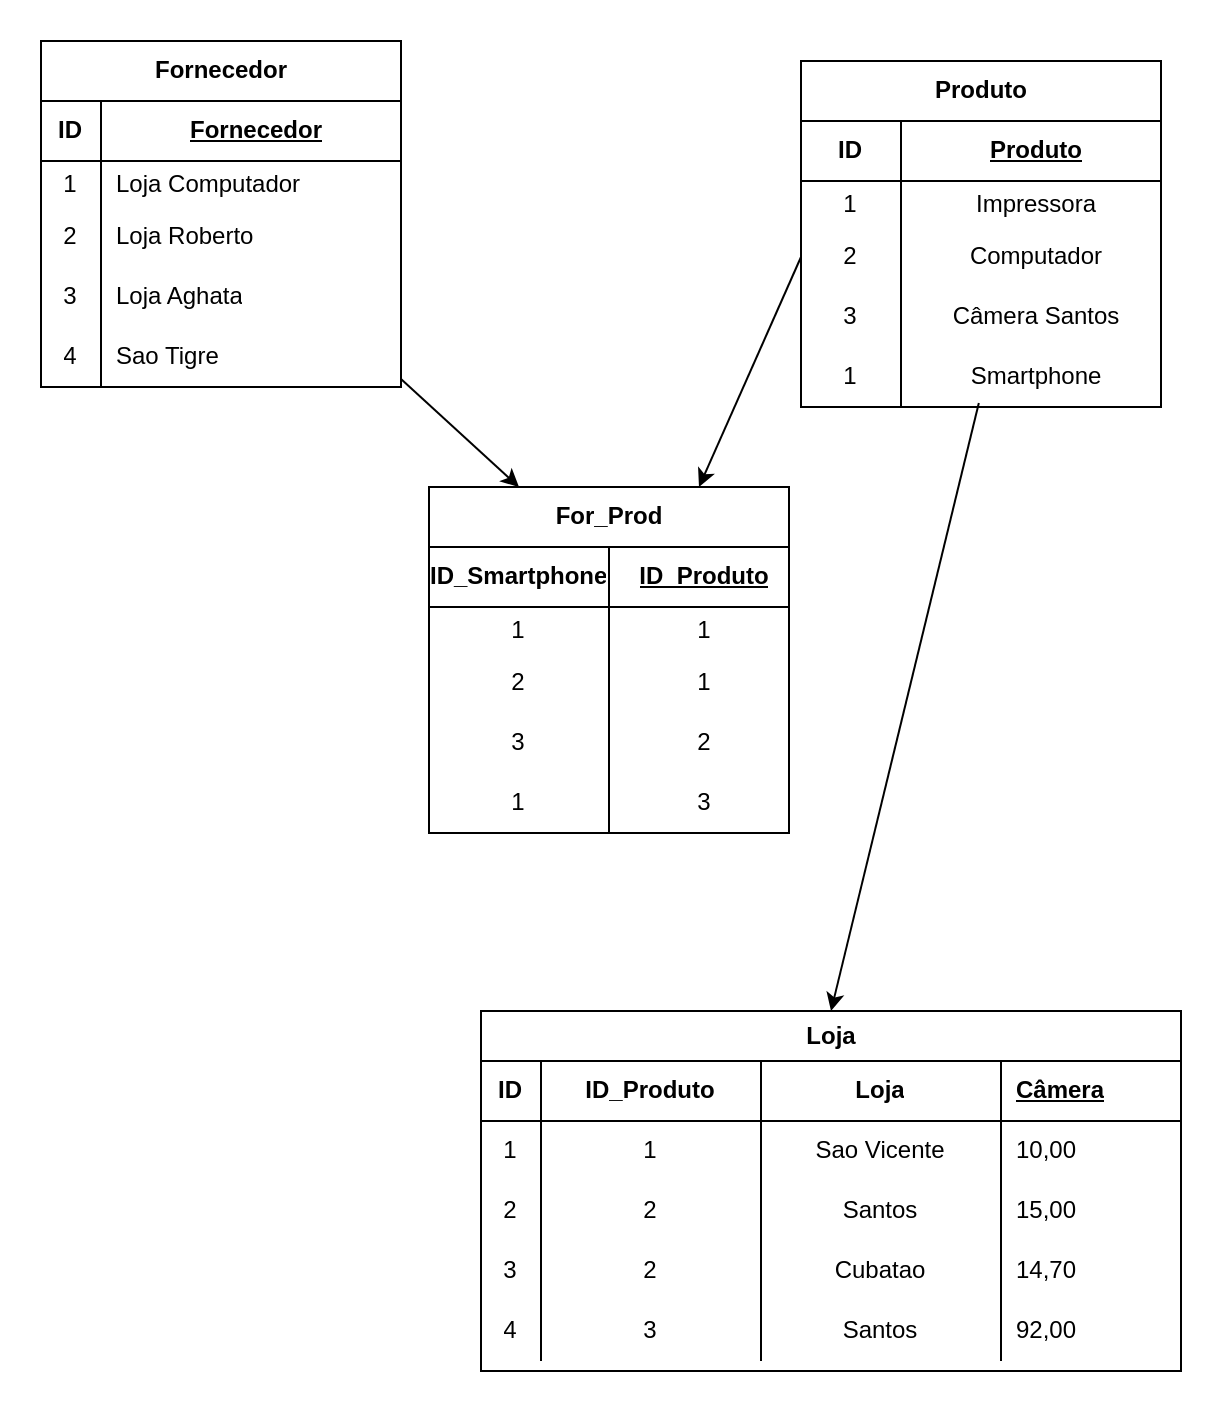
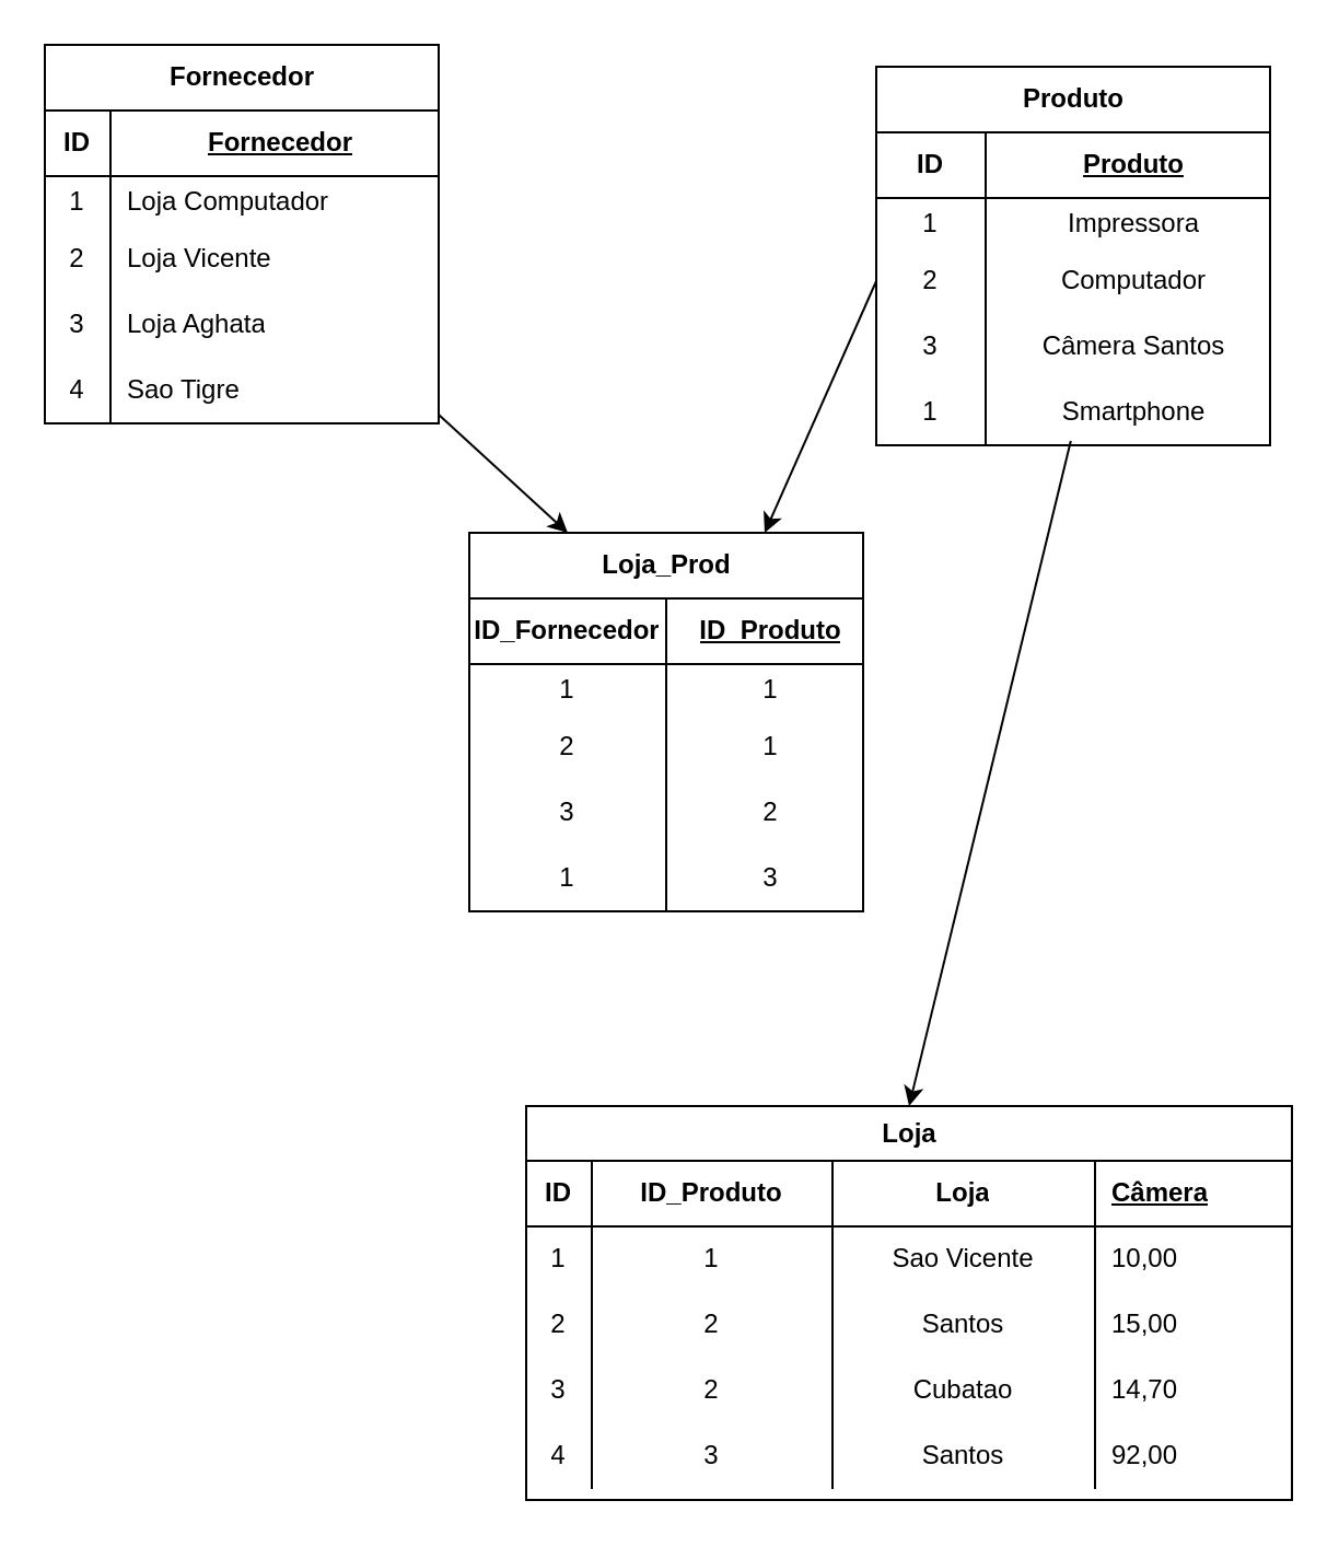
- <mxCell id="11" value="Loja Roberto" style="shape=partialRectangle;connectable=0;fillColor=none;top=0;left=0;bottom=0;right=0;align=left;spacingLeft=6;overflow=hidden;whiteSpace=wrap;html=1;" vertex="1" parent="9"><mxGeometry x="30" width="150" height="30" as="geometry"><mxRectangle width="150" height="30" as="alternateBounds" /></mxGeometry></mxCell>
+ <mxCell id="11" value="Loja Vicente" style="shape=partialRectangle;connectable=0;fillColor=none;top=0;left=0;bottom=0;right=0;align=left;spacingLeft=6;overflow=hidden;whiteSpace=wrap;html=1;" vertex="1" parent="9"><mxGeometry x="30" width="150" height="30" as="geometry"><mxRectangle width="150" height="30" as="alternateBounds" /></mxGeometry></mxCell>
- <mxCell id="18" value="For_Prod" style="shape=table;startSize=30;container=1;collapsible=1;childLayout=tableLayout;fixedRows=1;rowLines=0;fontStyle=1;align=center;resizeLast=1;html=1;" vertex="1" parent="1"><mxGeometry x="214" y="243" width="180" height="173" as="geometry" /></mxCell>
+ <mxCell id="18" value="Loja_Prod" style="shape=table;startSize=30;container=1;collapsible=1;childLayout=tableLayout;fixedRows=1;rowLines=0;fontStyle=1;align=center;resizeLast=1;html=1;" vertex="1" parent="1"><mxGeometry x="214" y="243" width="180" height="173" as="geometry" /></mxCell>
- <mxCell id="20" value="ID_Smartphone" style="shape=partialRectangle;connectable=0;fillColor=none;top=0;left=0;bottom=0;right=0;fontStyle=1;overflow=hidden;whiteSpace=wrap;html=1;" vertex="1" parent="19"><mxGeometry width="90" height="30" as="geometry"><mxRectangle width="90" height="30" as="alternateBounds" /></mxGeometry></mxCell>
+ <mxCell id="20" value="ID_Fornecedor" style="shape=partialRectangle;connectable=0;fillColor=none;top=0;left=0;bottom=0;right=0;fontStyle=1;overflow=hidden;whiteSpace=wrap;html=1;" vertex="1" parent="19"><mxGeometry width="90" height="30" as="geometry"><mxRectangle width="90" height="30" as="alternateBounds" /></mxGeometry></mxCell>
